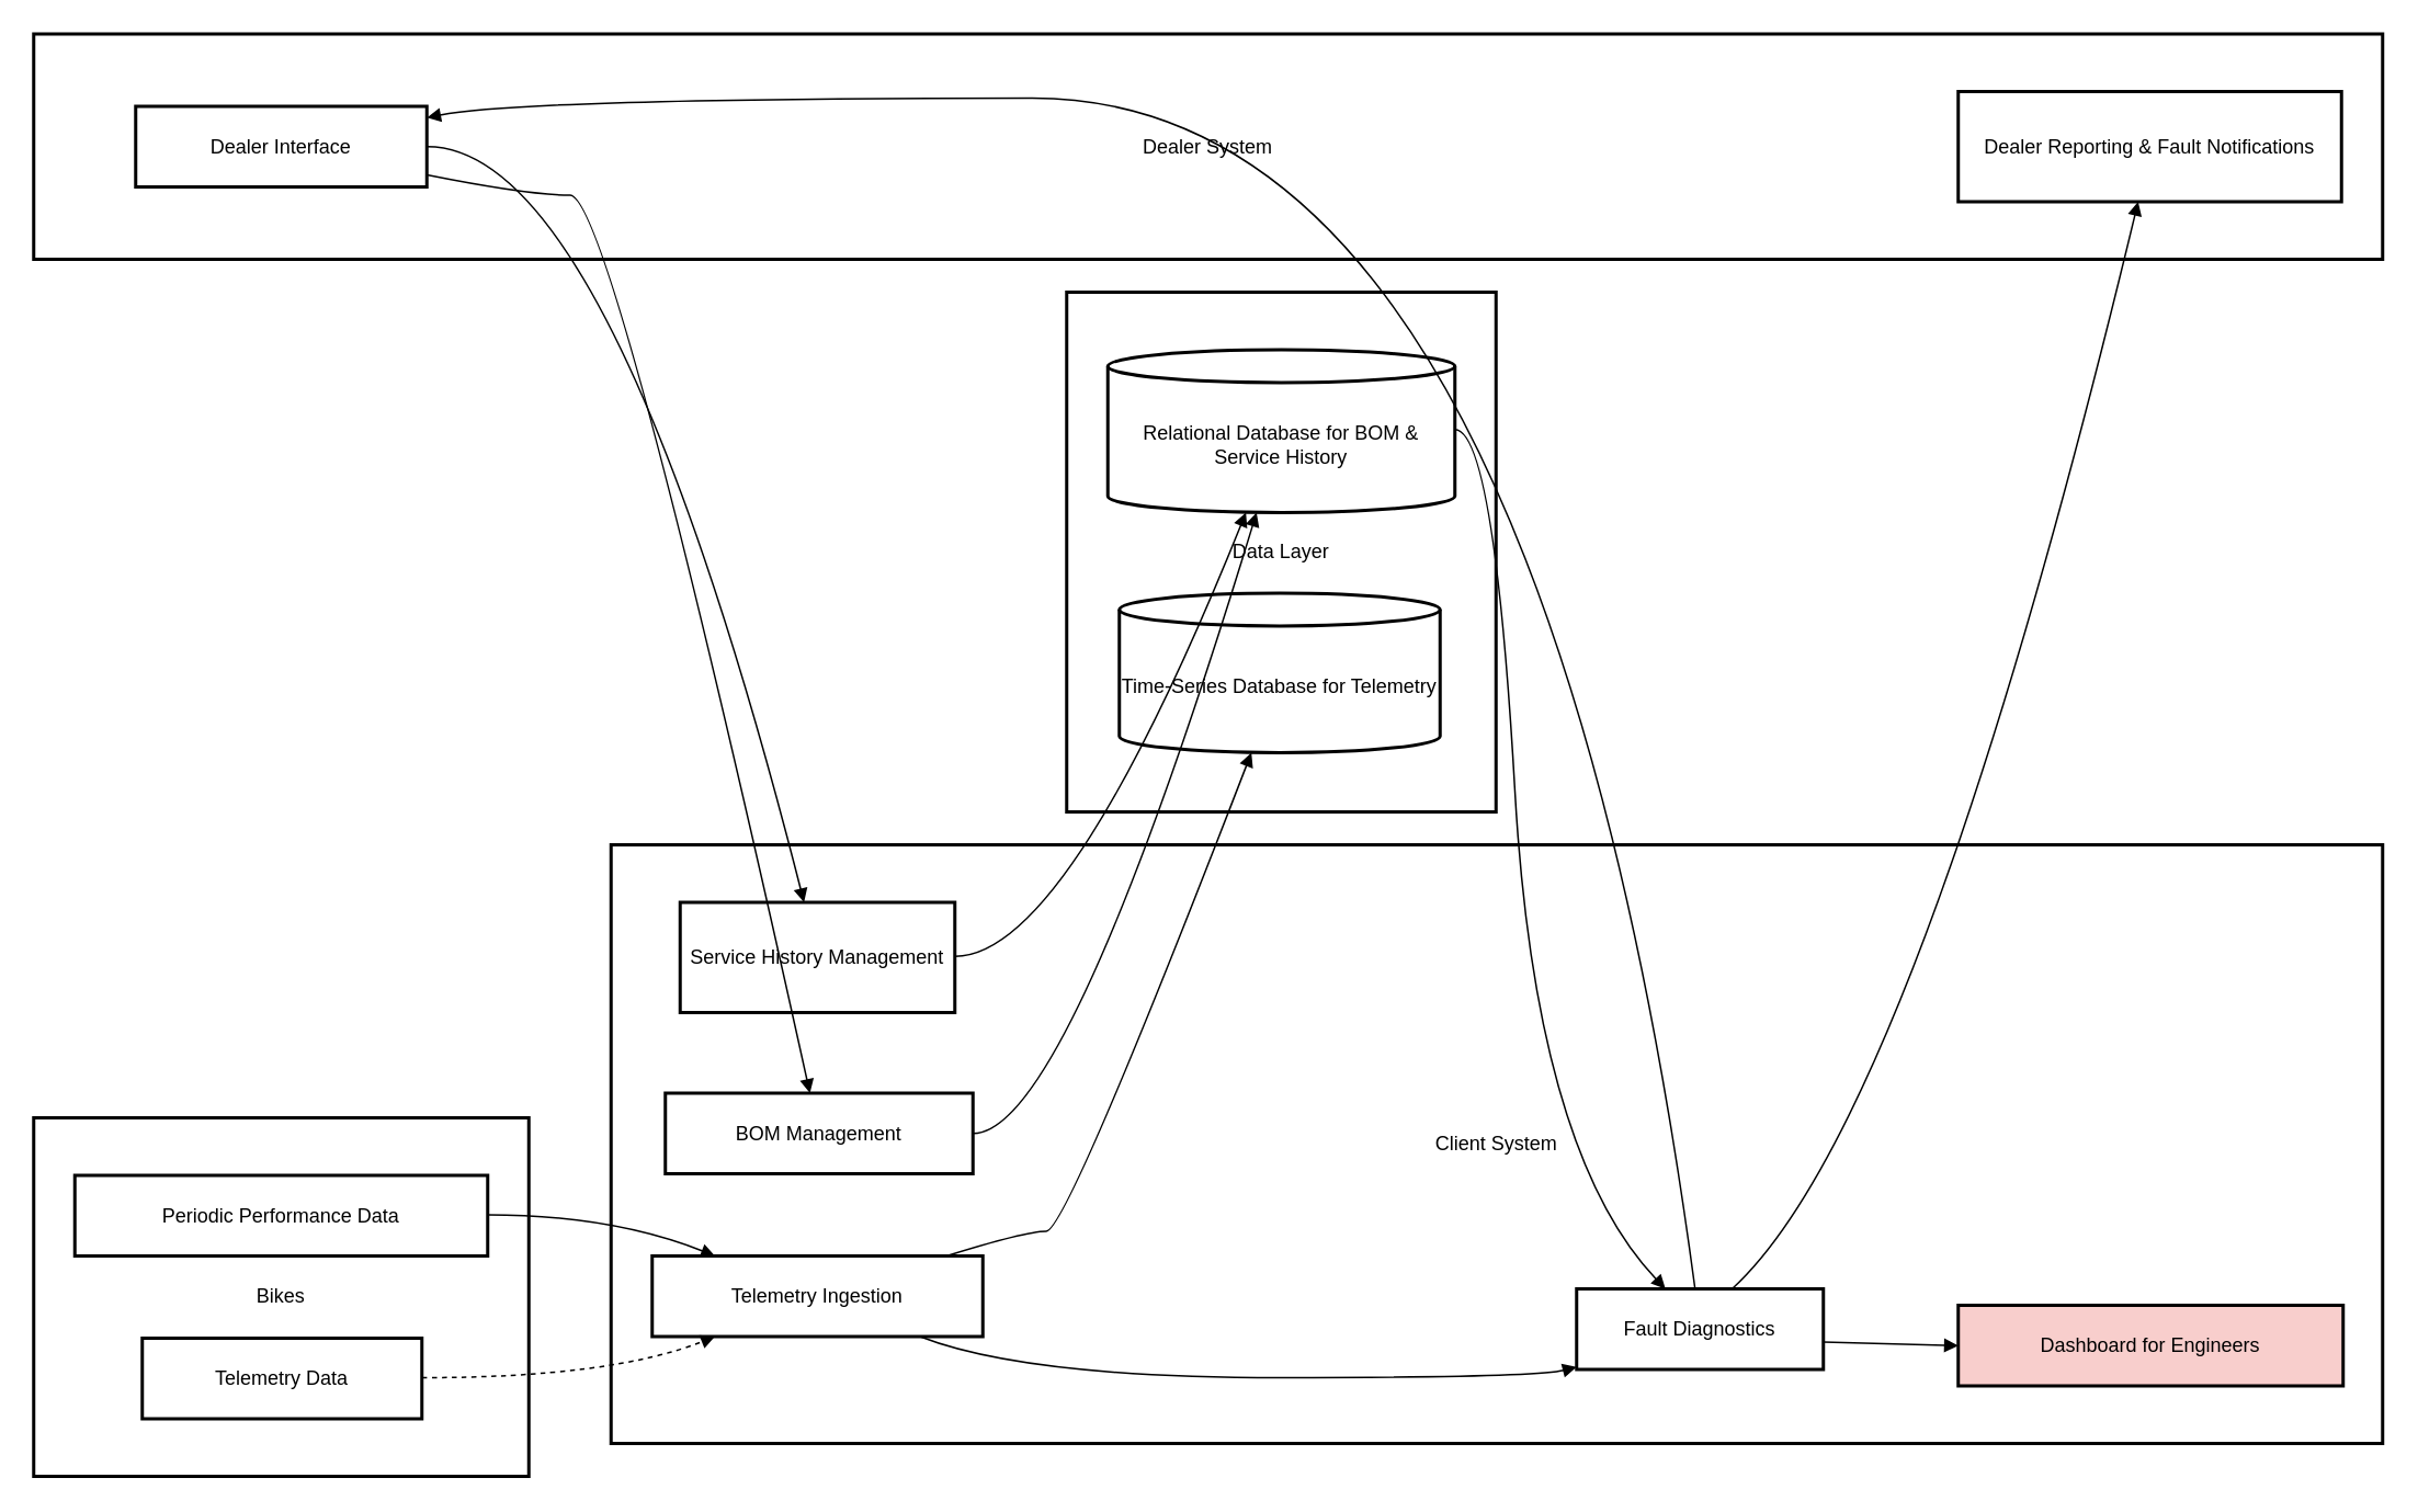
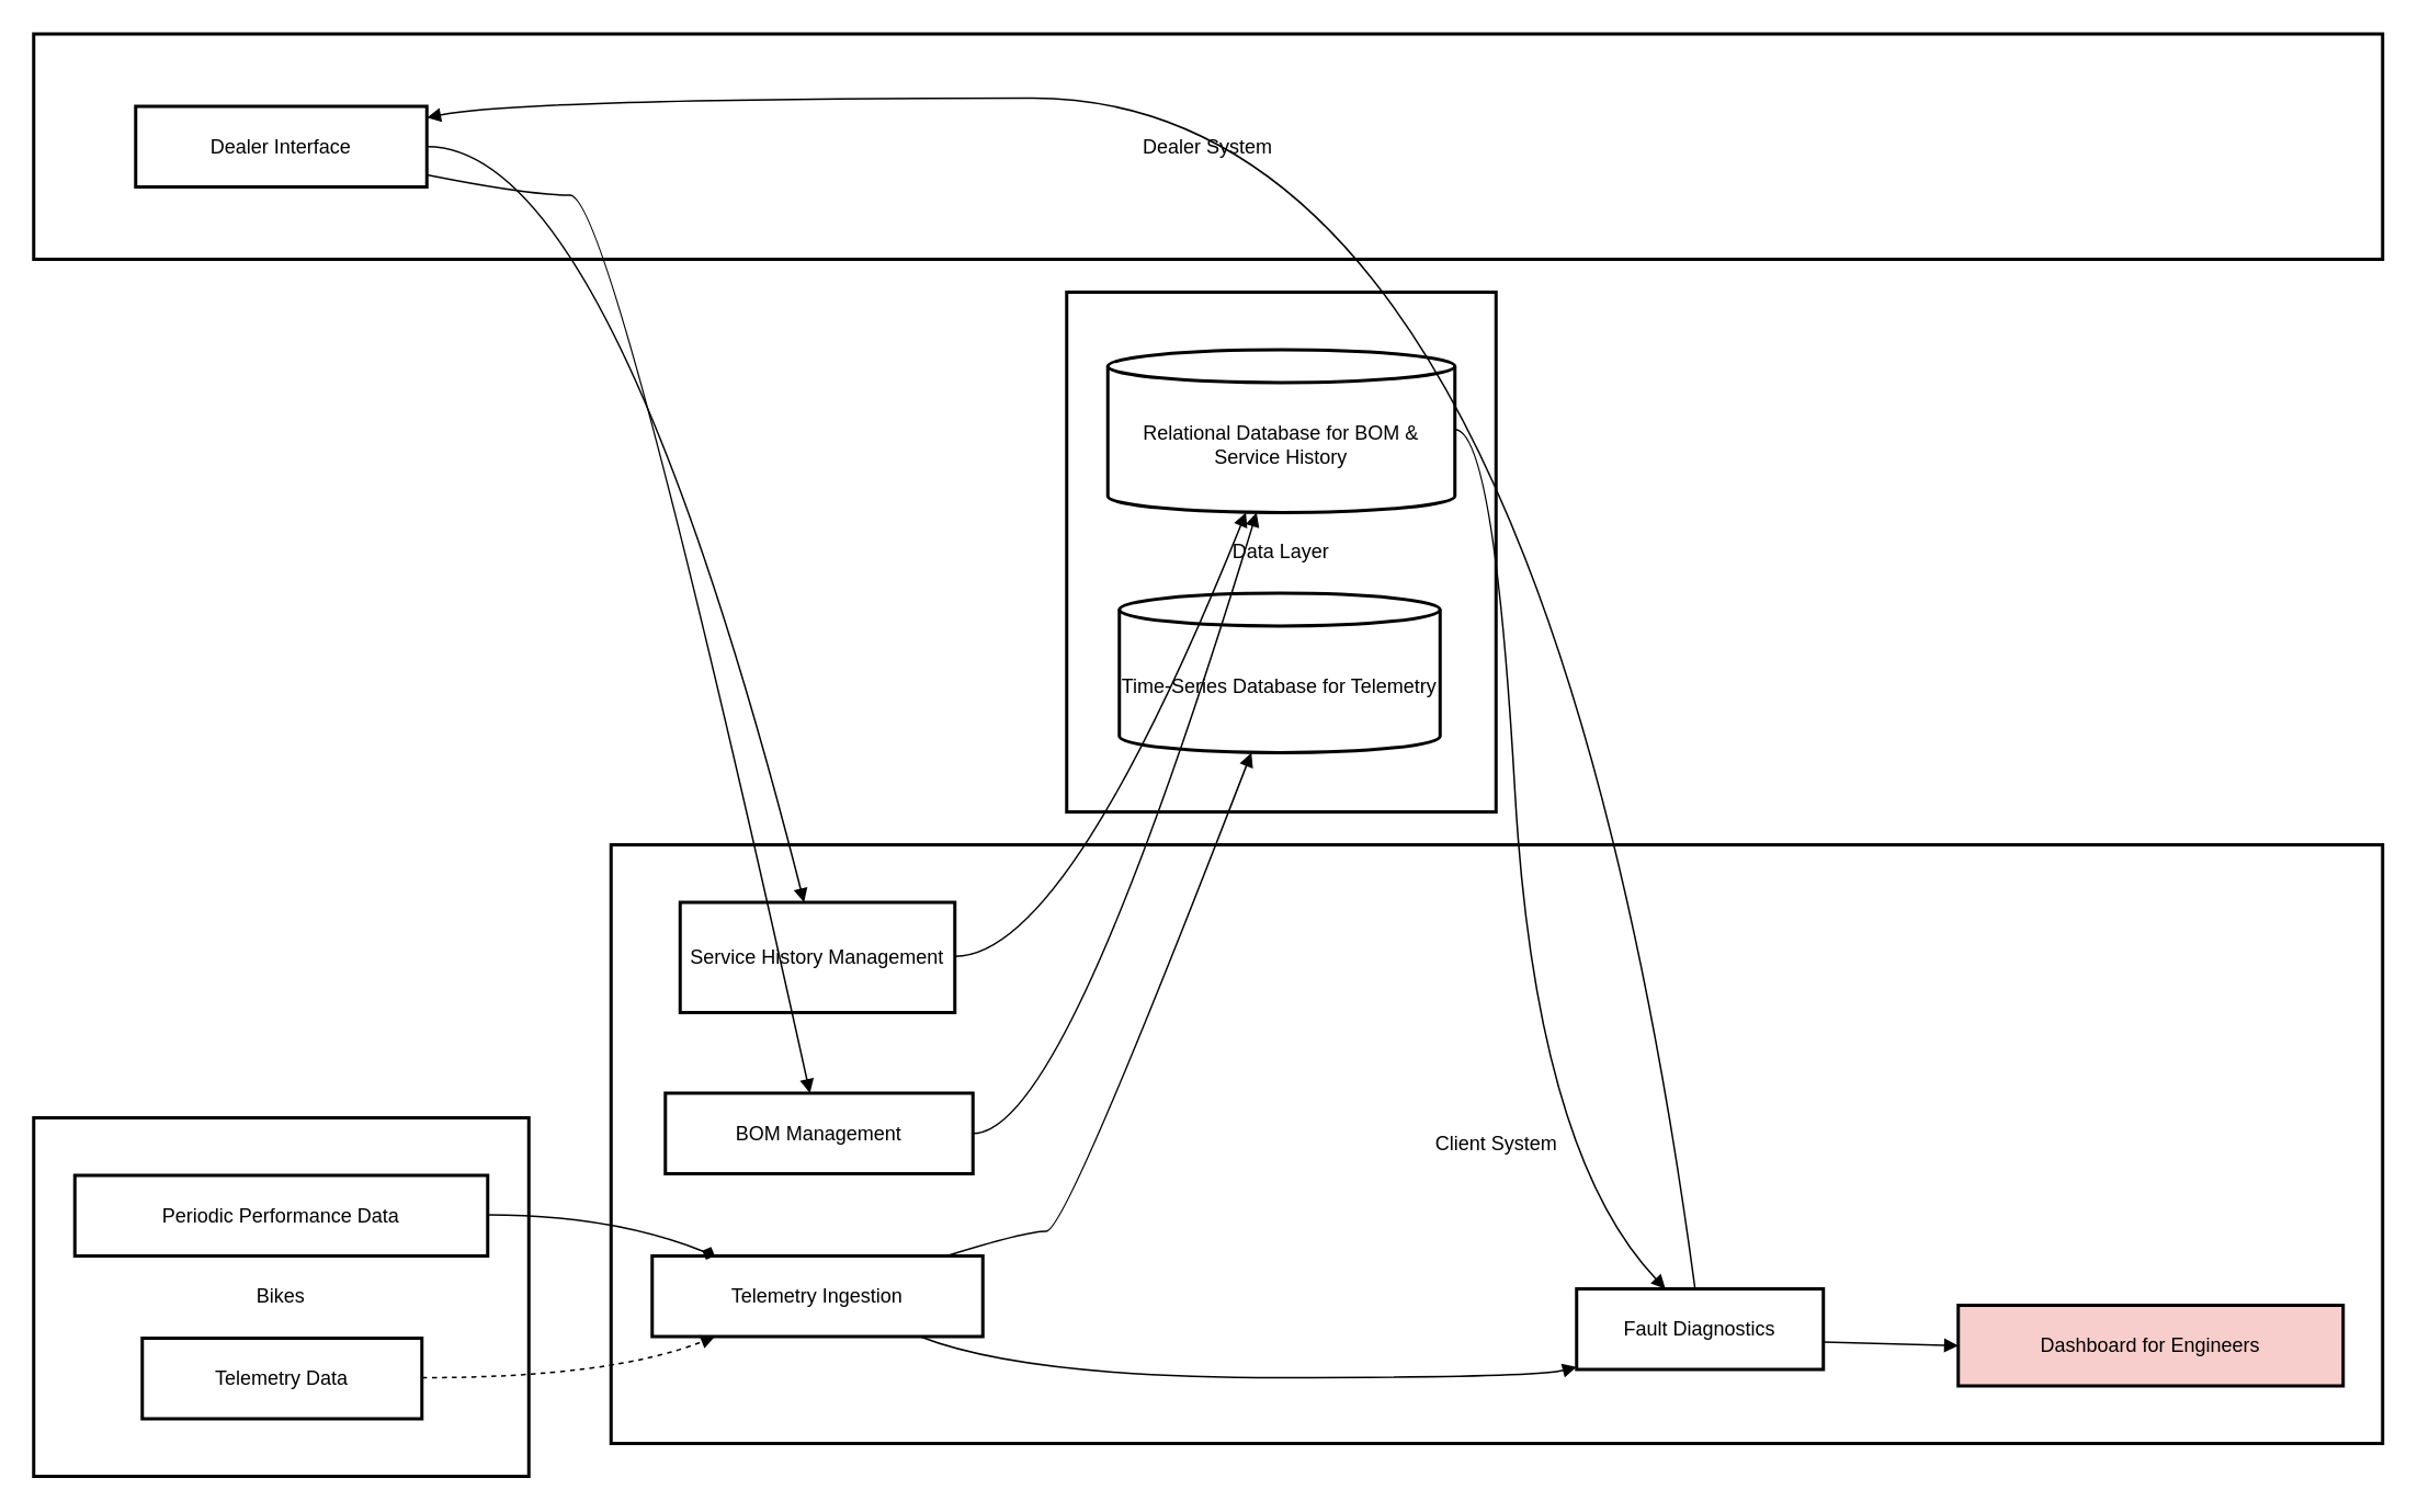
- <mxCell id="7" value="Dealer Reporting &amp; Fault Notifications" style="whiteSpace=wrap;strokeWidth=2;" vertex="1" parent="1"><mxGeometry x="1190" y="55" width="233" height="67" as="geometry" /></mxCell>
- <mxCell id="26" value="" style="curved=1;startArrow=none;endArrow=block;exitX=0.63;exitY=0;entryX=0.47;entryY=0.99;rounded=0;" edge="1" parent="1" source="11" target="7"><mxGeometry relative="1" as="geometry"><Array as="points"><mxPoint x="1165" y="680" /></Array></mxGeometry></mxCell>
- <mxCell id="18" value="" style="curved=1;startArrow=none;endArrow=block;exitX=1;exitY=0.49;entryX=0.19;entryY=0;rounded=0;" edge="1" parent="1" source="16" target="10"><mxGeometry relative="1" as="geometry"><Array as="points"><mxPoint x="371" y="738" /></Array></mxGeometry></mxCell>
+ <mxCell id="18" value="" style="curved=1;startArrow=none;endArrow=diamond;exitX=1;exitY=0.49;entryX=0.19;entryY=0;rounded=0;" edge="1" parent="1" source="16" target="10"><mxGeometry relative="1" as="geometry"><Array as="points"><mxPoint x="371" y="738" /></Array></mxGeometry></mxCell>
